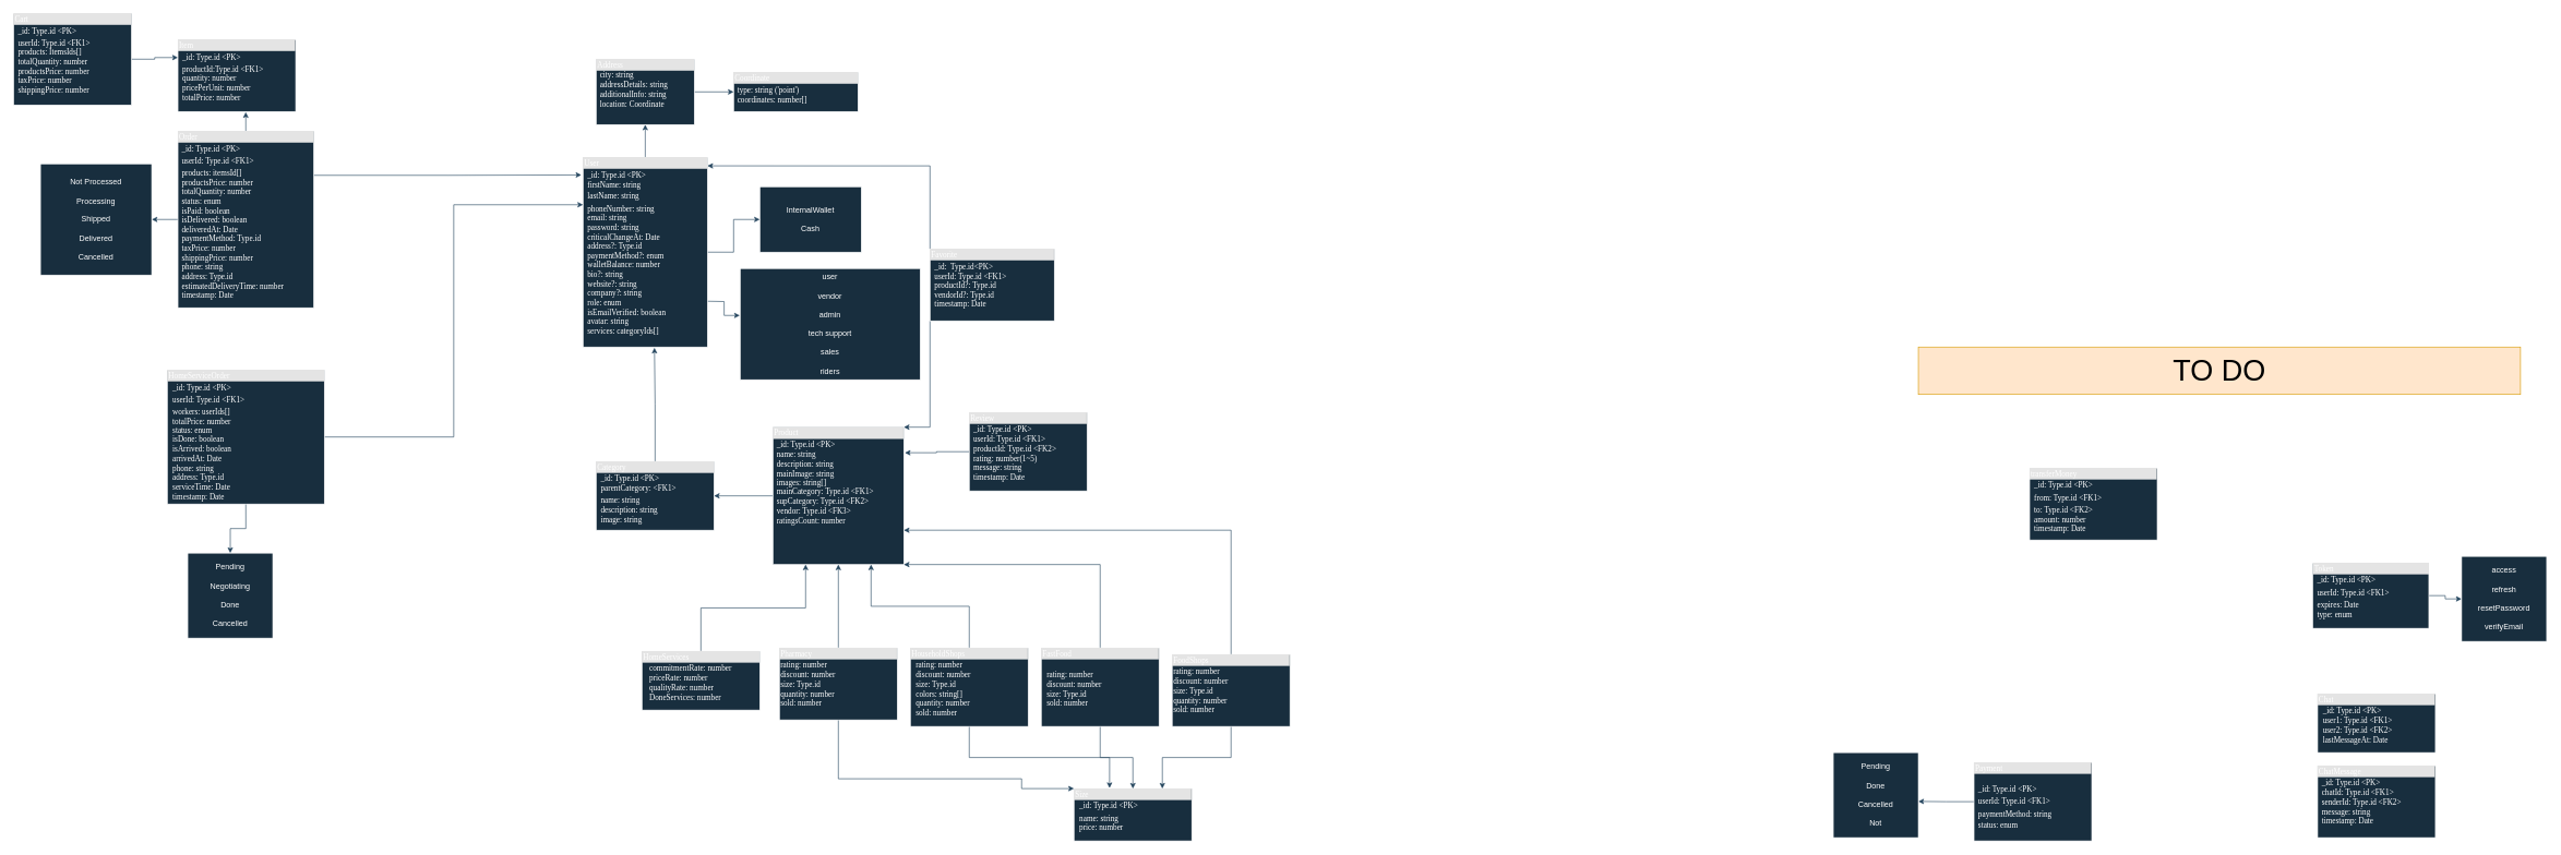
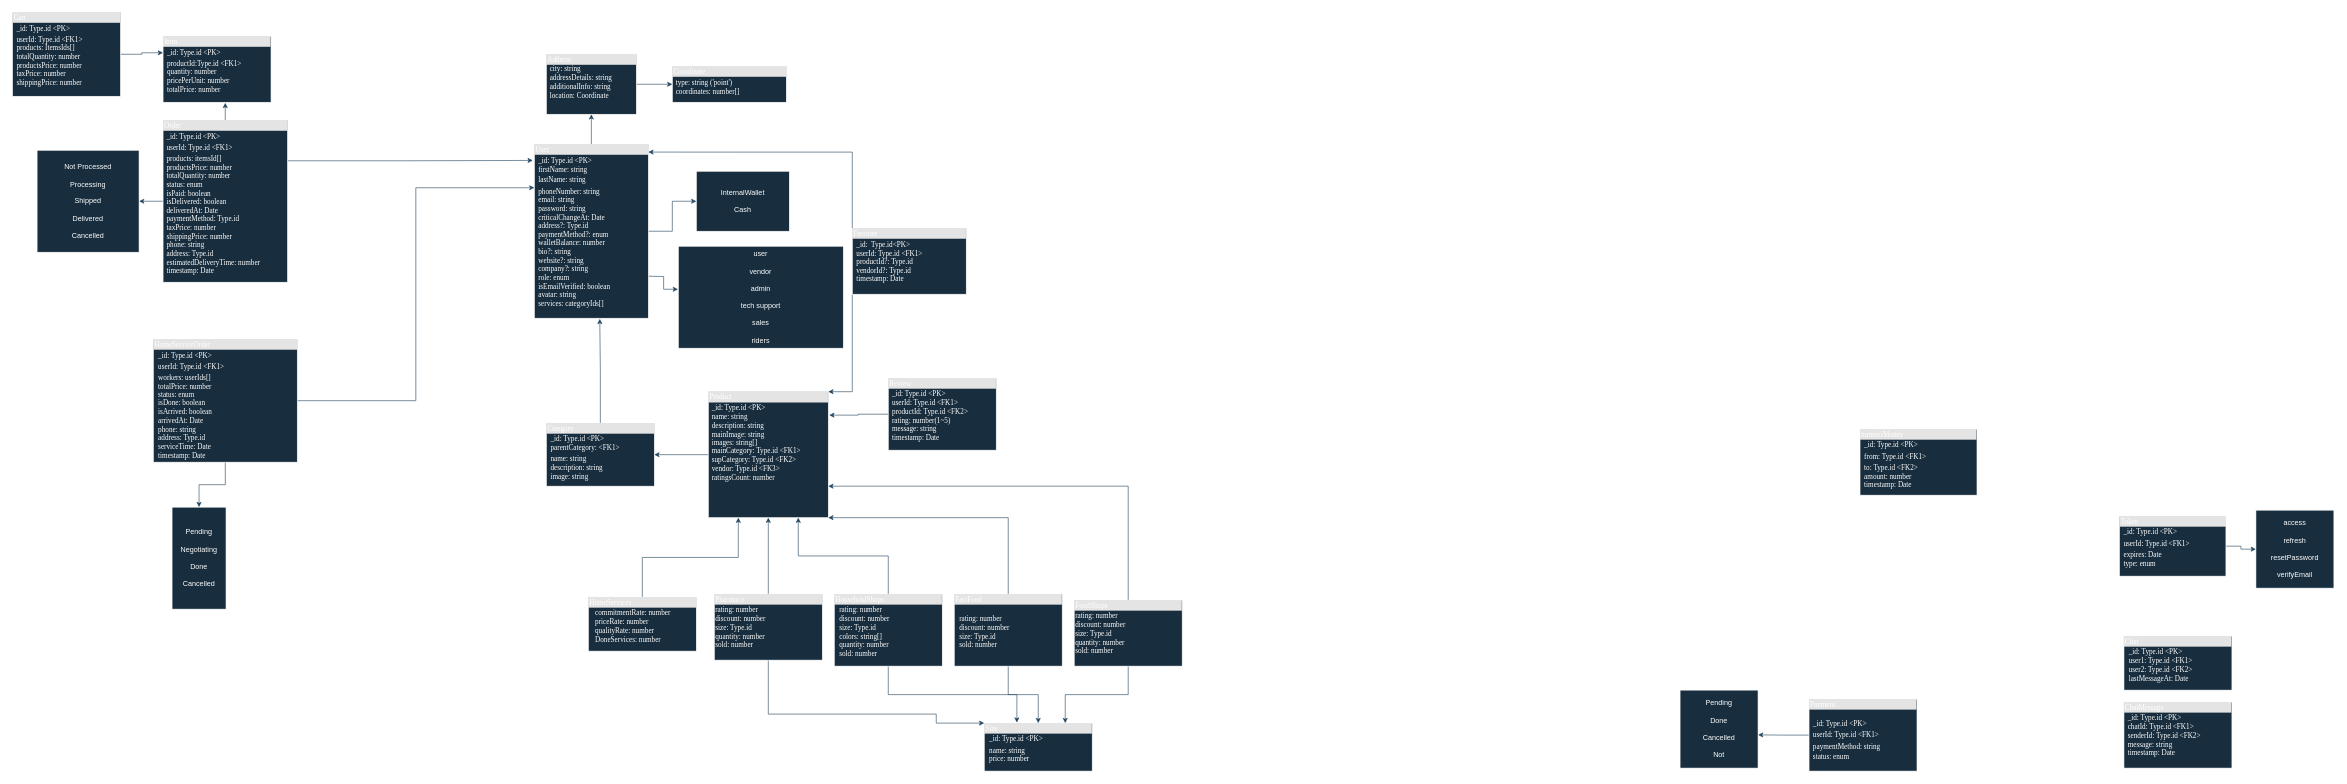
- <mxCell id="56" value="&lt;font style=&quot;font-size: 45px;&quot;&gt;TO DO&lt;/font&gt;" style="rounded=0;whiteSpace=wrap;html=1;strokeColor=#d79b00;fillColor=#ffe6cc;" vertex="1" parent="1"><mxGeometry x="2930" y="530" width="920" height="72.5" as="geometry" /></mxCell>
- <mxCell id="52" value="Pending&lt;br&gt;&lt;br&gt;Negotiating&lt;br&gt;&lt;br&gt;Done&lt;br&gt;&lt;br&gt;Cancelled" style="whiteSpace=wrap;html=1;aspect=fixed;align=center;labelBackgroundColor=none;fillColor=#182E3E;strokeColor=#FFFFFF;fontColor=#FFFFFF;" vertex="1" parent="1"><mxGeometry x="286" y="845" width="130" height="130" as="geometry" /></mxCell>
+ <mxCell id="52" value="Pending&lt;br&gt;&lt;br&gt;Negotiating&lt;br&gt;&lt;br&gt;Done&lt;br&gt;&lt;br&gt;Cancelled" style="whiteSpace=wrap;html=1;aspect=fixed;align=center;labelBackgroundColor=none;fillColor=#182E3E;strokeColor=#FFFFFF;fontColor=#FFFFFF;" vertex="1" parent="1"><mxGeometry x="286" y="845" width="90" height="170" as="geometry" /></mxCell>
